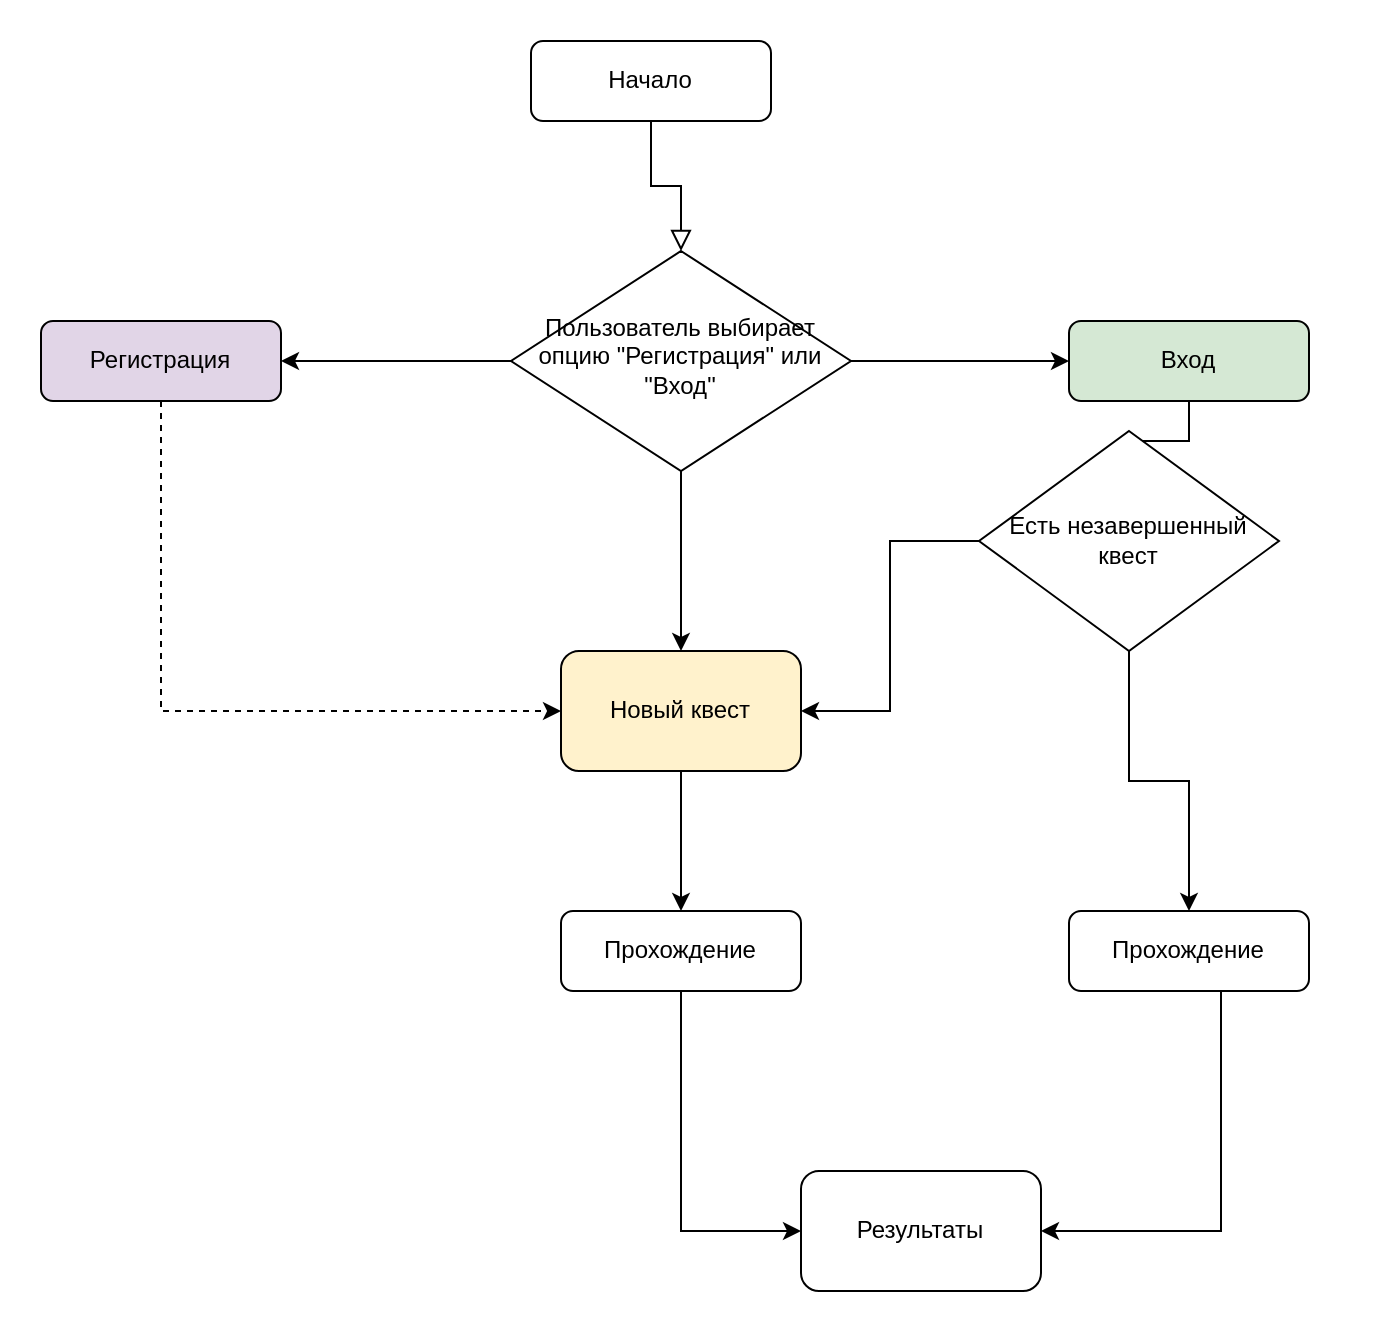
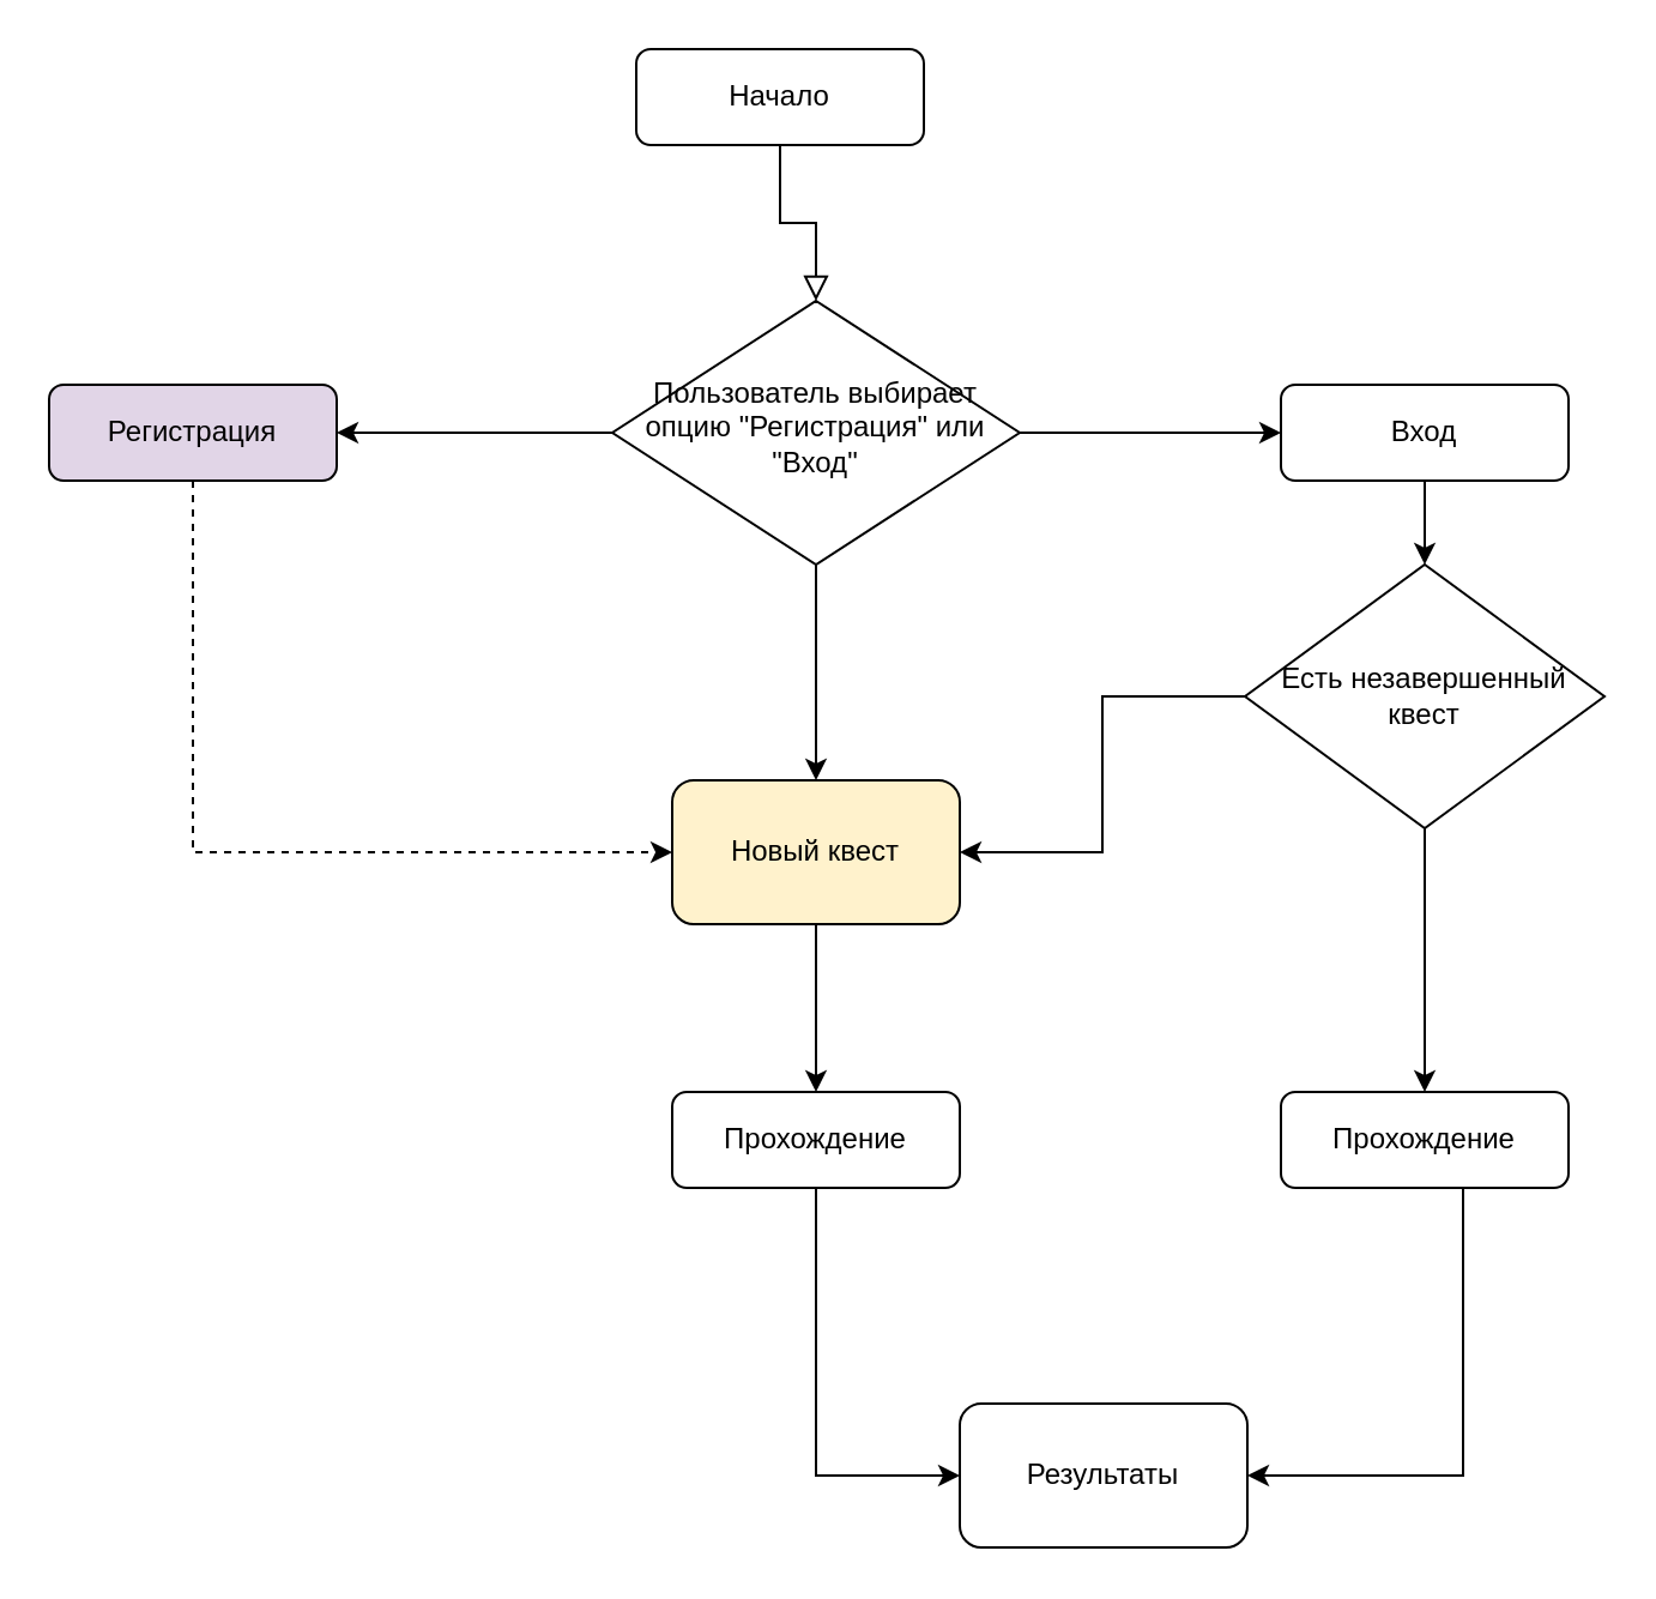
- <mxCell id="8" value="Вход" style="rounded=1;whiteSpace=wrap;html=1;fontSize=12;glass=0;strokeWidth=1;shadow=0;fillColor=#d5e8d4;" parent="1" vertex="1"><mxGeometry x="534" y="160" width="120" height="40" as="geometry" /></mxCell>
+ <mxCell id="8" value="Вход" style="rounded=1;whiteSpace=wrap;html=1;fontSize=12;glass=0;strokeWidth=1;shadow=0;" parent="1" vertex="1"><mxGeometry x="534" y="160" width="120" height="40" as="geometry" /></mxCell>
- <mxCell id="15" value="Есть незавершенный квест" style="rhombus;whiteSpace=wrap;html=1;" vertex="1" parent="1"><mxGeometry x="489" y="215" width="150" height="110" as="geometry" /></mxCell>
+ <mxCell id="15" value="Есть незавершенный квест" style="rhombus;whiteSpace=wrap;html=1;" vertex="1" parent="1"><mxGeometry x="519" y="235" width="150" height="110" as="geometry" /></mxCell>
